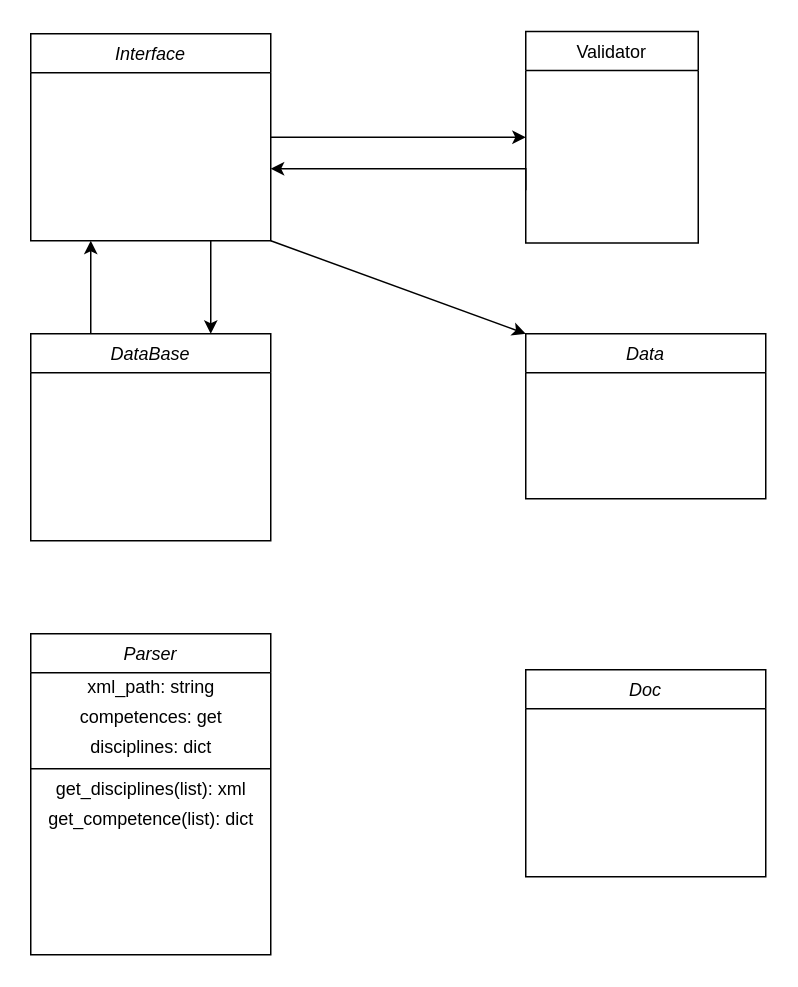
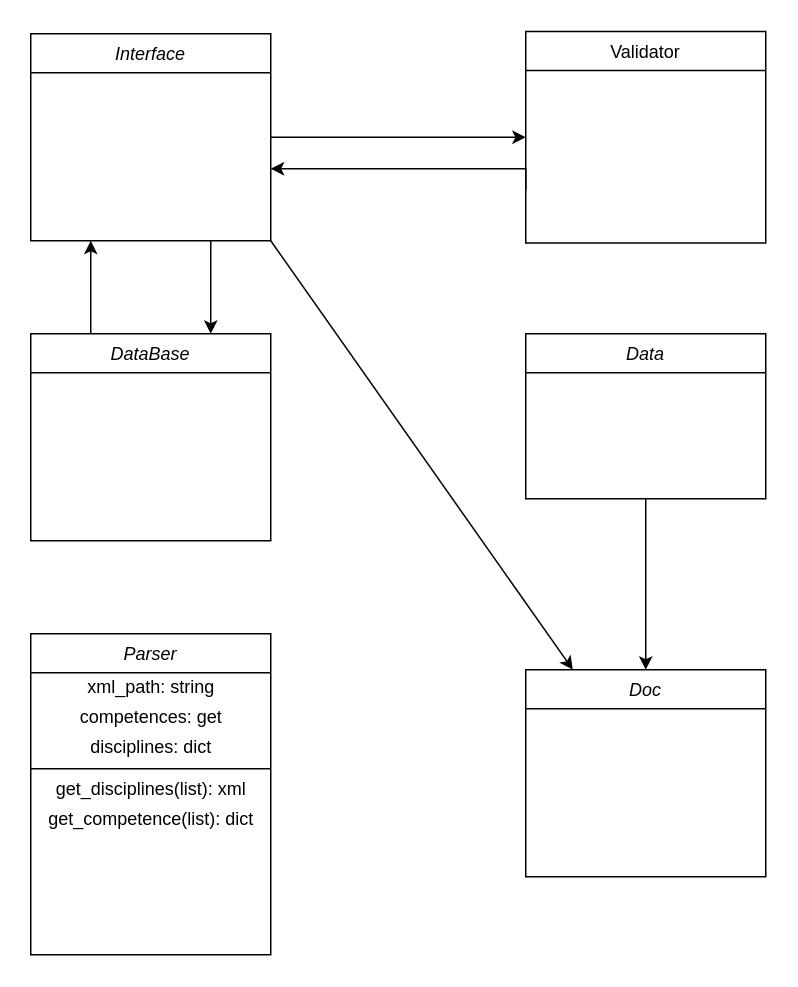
- <mxCell id="7" value="Validator" style="swimlane;fontStyle=0;align=center;verticalAlign=top;childLayout=stackLayout;horizontal=1;startSize=26;horizontalStack=0;resizeParent=1;resizeLast=0;collapsible=1;marginBottom=0;rounded=0;shadow=0;strokeWidth=1;" parent="1" vertex="1"><mxGeometry x="350" y="20.5" width="115" height="141" as="geometry"><mxRectangle x="550" y="140" width="160" height="26" as="alternateBounds" /></mxGeometry></mxCell>
+ <mxCell id="7" value="Validator" style="swimlane;fontStyle=0;align=center;verticalAlign=top;childLayout=stackLayout;horizontal=1;startSize=26;horizontalStack=0;resizeParent=1;resizeLast=0;collapsible=1;marginBottom=0;rounded=0;shadow=0;strokeWidth=1;" parent="1" vertex="1"><mxGeometry x="350" y="20.5" width="160" height="141" as="geometry"><mxRectangle x="550" y="140" width="160" height="26" as="alternateBounds" /></mxGeometry></mxCell>
- <mxCell id="3" style="rounded=0;orthogonalLoop=1;jettySize=auto;html=1;exitX=1;exitY=1;exitDx=0;exitDy=0;entryX=0;entryY=0;entryDx=0;entryDy=0;" parent="1" source="5" target="18" edge="1"><mxGeometry relative="1" as="geometry"><mxPoint x="280" y="222" as="targetPoint" /></mxGeometry></mxCell>
+ <mxCell id="3" style="rounded=0;orthogonalLoop=1;jettySize=auto;html=1;exitX=1;exitY=1;exitDx=0;exitDy=0;" parent="1" source="5" target="19" edge="1"><mxGeometry relative="1" as="geometry"><mxPoint x="280" y="222" as="targetPoint" /></mxGeometry></mxCell>
+ <mxCell id="17" style="edgeStyle=none;rounded=0;orthogonalLoop=1;jettySize=auto;html=1;entryX=0.5;entryY=0;entryDx=0;entryDy=0;" parent="1" source="18" target="19" edge="1"><mxGeometry relative="1" as="geometry" /></mxCell>
